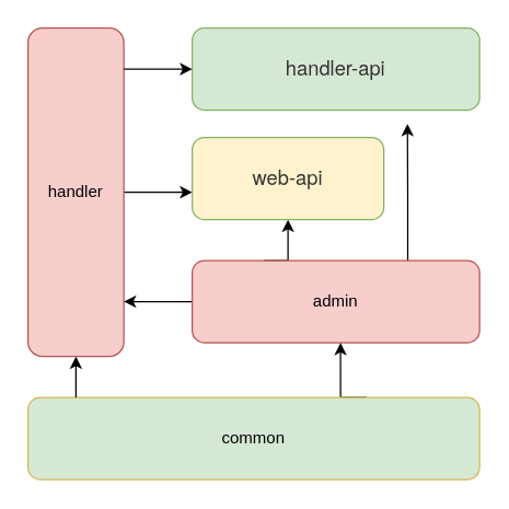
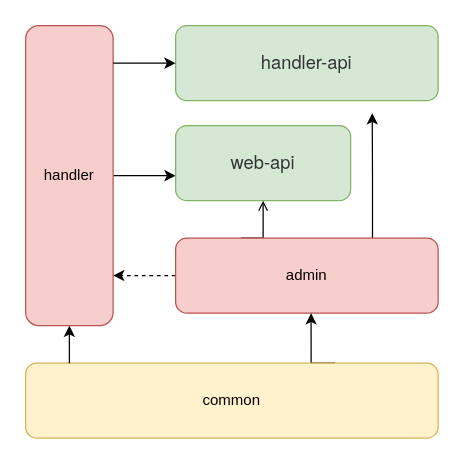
- <mxCell id="10" value="&lt;div&gt;&lt;div class=&quot;document&quot;&gt;&lt;div class=&quot;section&quot;&gt;&lt;p class=&quot;paragraph text-align-type-left pap-line-1.3 pap-line-rule-auto pap-spacing-before-3pt pap-spacing-after-3pt pap-left-indent-0pt pap-hanging-indent-16.8pt&quot; style=&quot;text-align: left ; line-height: 130% ; margin-top: 4px ; margin-bottom: 4px&quot;&gt;&lt;span style=&quot;font-size: 11pt ; font-family: &amp;#34;helvetica neue&amp;#34; , &amp;#34;helvetica&amp;#34; , &amp;#34;pingfang sc&amp;#34; , &amp;#34;microsoft yahei&amp;#34; , &amp;#34;source han sans sc&amp;#34; , &amp;#34;noto sans cjk sc&amp;#34; , &amp;#34;wenquanyi micro hei&amp;#34; , sans-serif ; color: rgb(51 , 51 , 51) ; letter-spacing: 0pt ; vertical-align: baseline&quot;&gt;web-api&lt;/span&gt;&lt;/p&gt;&lt;/div&gt;&lt;/div&gt;&lt;/div&gt;" style="rounded=1;whiteSpace=wrap;html=1;fillColor=#fff2cc;strokeColor=#82b366;" vertex="1" parent="1"><mxGeometry x="140" y="100" width="140" height="60" as="geometry" /></mxCell>
+ <mxCell id="10" value="&lt;div&gt;&lt;div class=&quot;document&quot;&gt;&lt;div class=&quot;section&quot;&gt;&lt;p class=&quot;paragraph text-align-type-left pap-line-1.3 pap-line-rule-auto pap-spacing-before-3pt pap-spacing-after-3pt pap-left-indent-0pt pap-hanging-indent-16.8pt&quot; style=&quot;text-align: left ; line-height: 130% ; margin-top: 4px ; margin-bottom: 4px&quot;&gt;&lt;span style=&quot;font-size: 11pt ; font-family: &amp;#34;helvetica neue&amp;#34; , &amp;#34;helvetica&amp;#34; , &amp;#34;pingfang sc&amp;#34; , &amp;#34;microsoft yahei&amp;#34; , &amp;#34;source han sans sc&amp;#34; , &amp;#34;noto sans cjk sc&amp;#34; , &amp;#34;wenquanyi micro hei&amp;#34; , sans-serif ; color: rgb(51 , 51 , 51) ; letter-spacing: 0pt ; vertical-align: baseline&quot;&gt;web-api&lt;/span&gt;&lt;/p&gt;&lt;/div&gt;&lt;/div&gt;&lt;/div&gt;" style="rounded=1;whiteSpace=wrap;html=1;fillColor=#d5e8d4;strokeColor=#82b366;" vertex="1" parent="1"><mxGeometry x="140" y="100" width="140" height="60" as="geometry" /></mxCell>
- <mxCell id="4" style="edgeStyle=orthogonalEdgeStyle;rounded=0;orthogonalLoop=1;jettySize=auto;html=1;exitX=0.25;exitY=0;exitDx=0;exitDy=0;entryX=0.5;entryY=1;entryDx=0;entryDy=0;" edge="1" parent="1" source="7" target="10"><mxGeometry relative="1" as="geometry" /></mxCell>
+ <mxCell id="4" style="edgeStyle=orthogonalEdgeStyle;rounded=0;orthogonalLoop=1;jettySize=auto;html=1;exitX=0.25;exitY=0;exitDx=0;exitDy=0;entryX=0.5;entryY=1;entryDx=0;entryDy=0;endArrow=open;" edge="1" parent="1" source="7" target="10"><mxGeometry relative="1" as="geometry" /></mxCell>
- <mxCell id="5" style="edgeStyle=orthogonalEdgeStyle;rounded=0;orthogonalLoop=1;jettySize=auto;html=1;exitX=0;exitY=0.5;exitDx=0;exitDy=0;entryX=1;entryY=0.833;entryDx=0;entryDy=0;entryPerimeter=0;" edge="1" parent="1" source="7" target="3"><mxGeometry relative="1" as="geometry" /></mxCell>
+ <mxCell id="5" style="edgeStyle=orthogonalEdgeStyle;rounded=0;orthogonalLoop=1;jettySize=auto;html=1;exitX=0;exitY=0.5;exitDx=0;exitDy=0;entryX=1;entryY=0.833;entryDx=0;entryDy=0;entryPerimeter=0;dashed=1;" edge="1" parent="1" source="7" target="3"><mxGeometry relative="1" as="geometry" /></mxCell>
- <mxCell id="9" value="common" style="rounded=1;whiteSpace=wrap;html=1;fillColor=#d5e8d4;strokeColor=#d6b656;" vertex="1" parent="1"><mxGeometry x="20" y="290" width="330" height="60" as="geometry" /></mxCell>
+ <mxCell id="9" value="common" style="rounded=1;whiteSpace=wrap;html=1;fillColor=#fff2cc;strokeColor=#d6b656;" vertex="1" parent="1"><mxGeometry x="20" y="290" width="330" height="60" as="geometry" /></mxCell>
